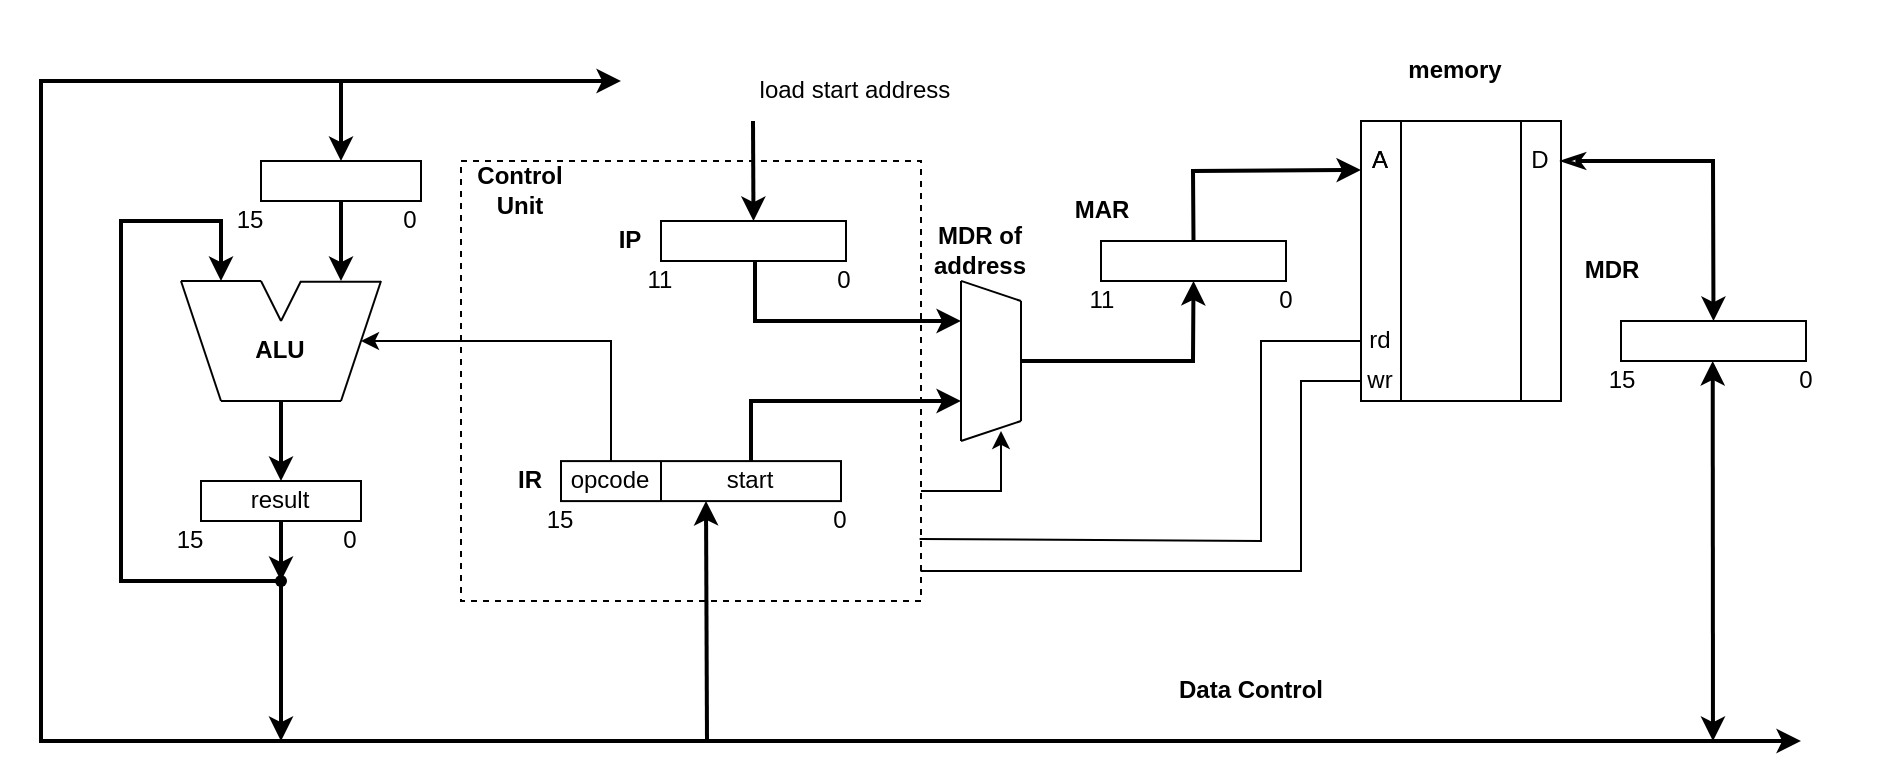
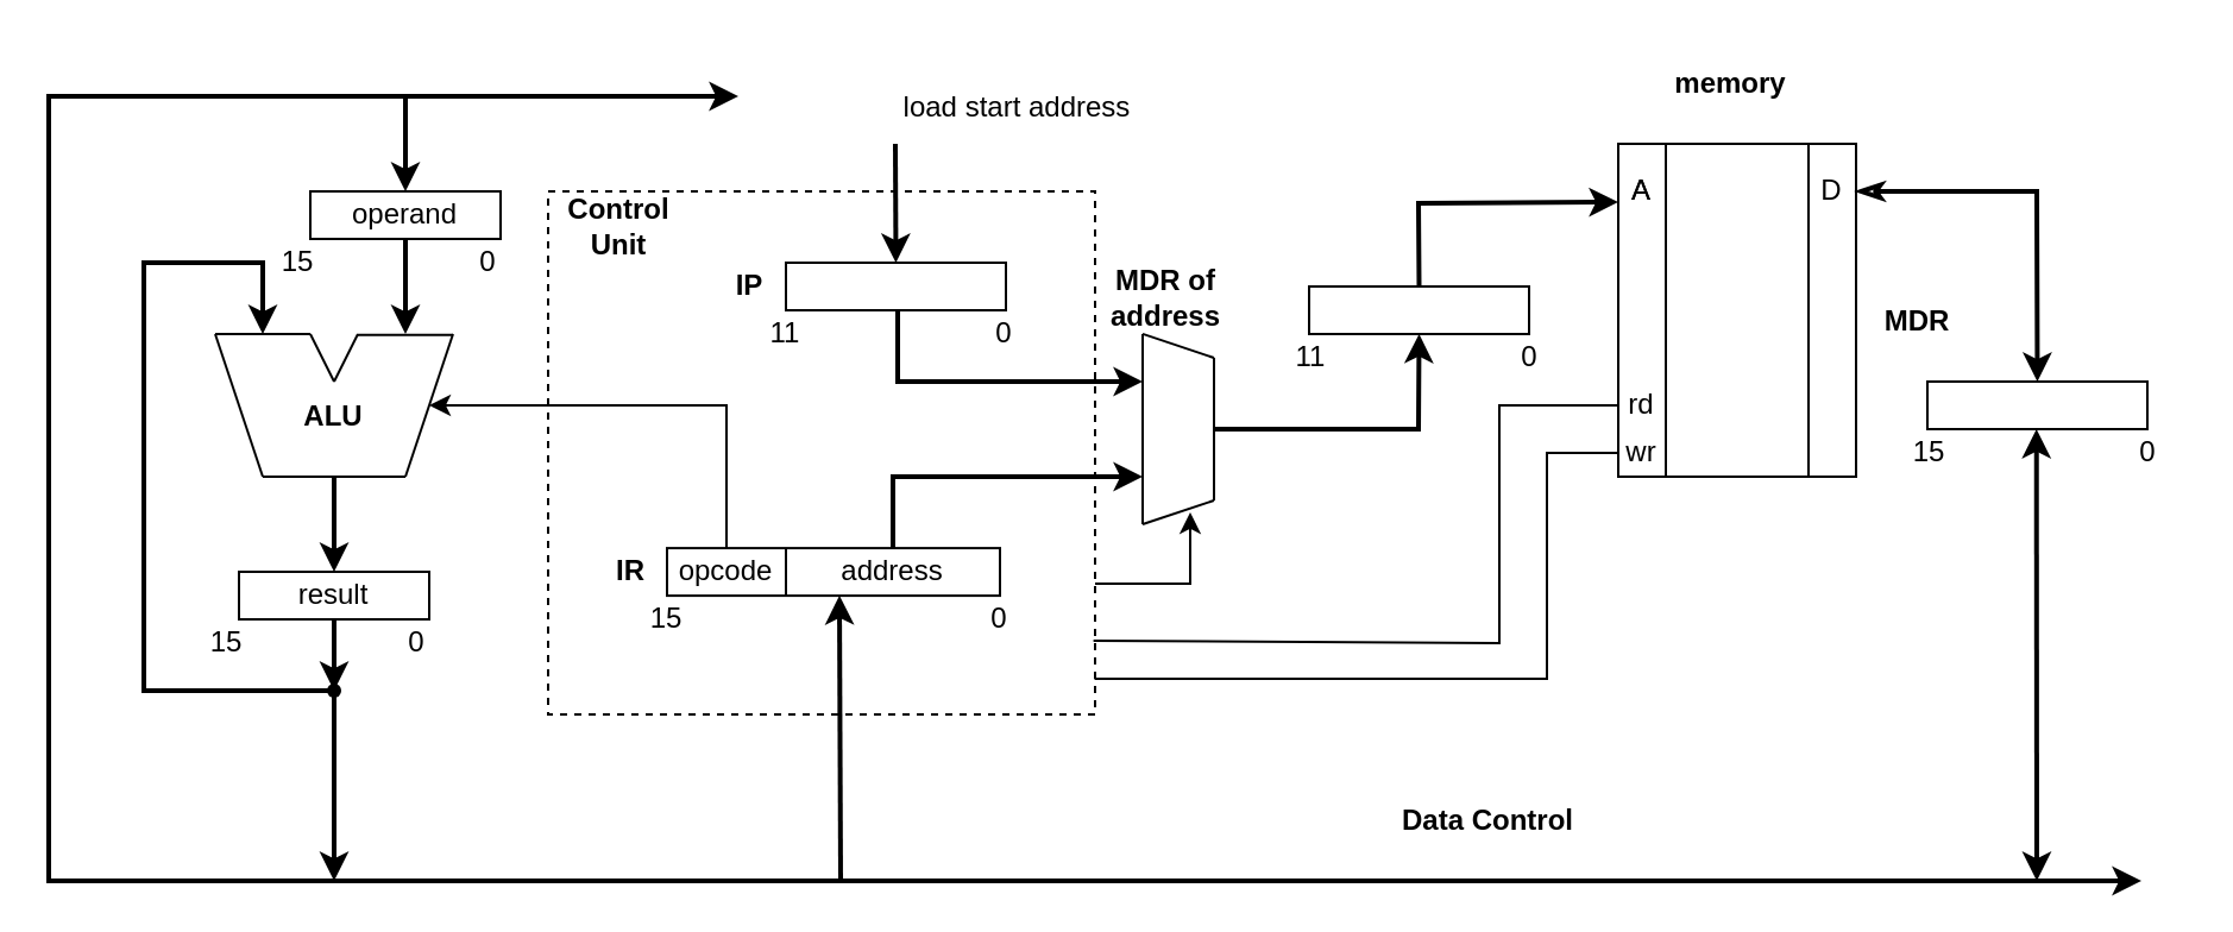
+ <mxCell id="72" value="operand" style="text;html=1;strokeColor=none;fillColor=none;align=center;verticalAlign=middle;whiteSpace=wrap;rounded=0;" parent="1" vertex="1"><mxGeometry x="130" y="80" width="80" height="20" as="geometry" /></mxCell>
- <mxCell id="67" value="MAR" style="text;html=1;strokeColor=none;fillColor=none;align=center;verticalAlign=middle;whiteSpace=wrap;rounded=0;fontStyle=1" parent="1" vertex="1"><mxGeometry x="531.25" y="90" width="40" height="30" as="geometry" /></mxCell>
- <mxCell id="21" value="start" style="text;html=1;strokeColor=none;fillColor=none;align=center;verticalAlign=middle;whiteSpace=wrap;rounded=0;" parent="1" vertex="1"><mxGeometry x="330" y="229.95" width="90" height="20" as="geometry" /></mxCell>
+ <mxCell id="21" value="address" style="text;html=1;strokeColor=none;fillColor=none;align=center;verticalAlign=middle;whiteSpace=wrap;rounded=0;" parent="1" vertex="1"><mxGeometry x="330" y="229.95" width="90" height="20" as="geometry" /></mxCell>
